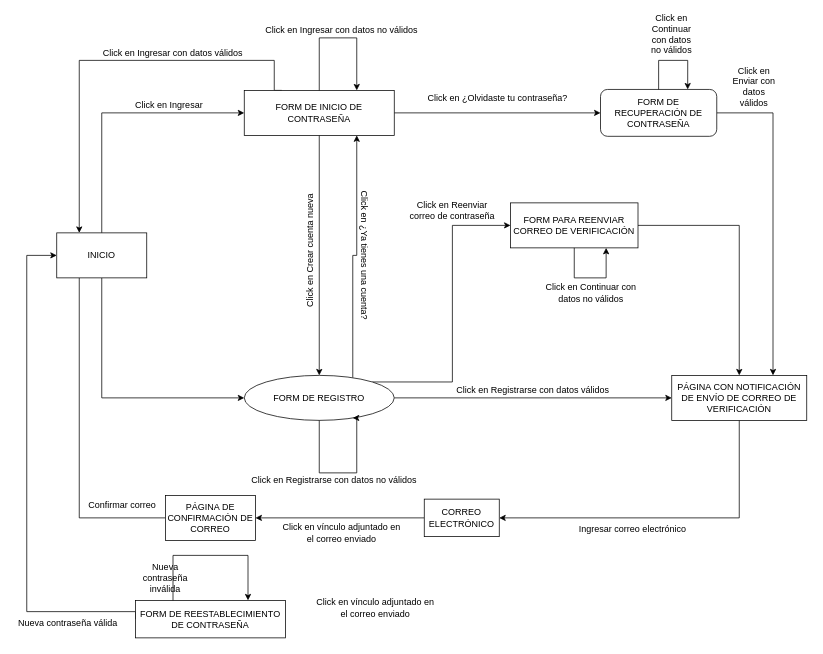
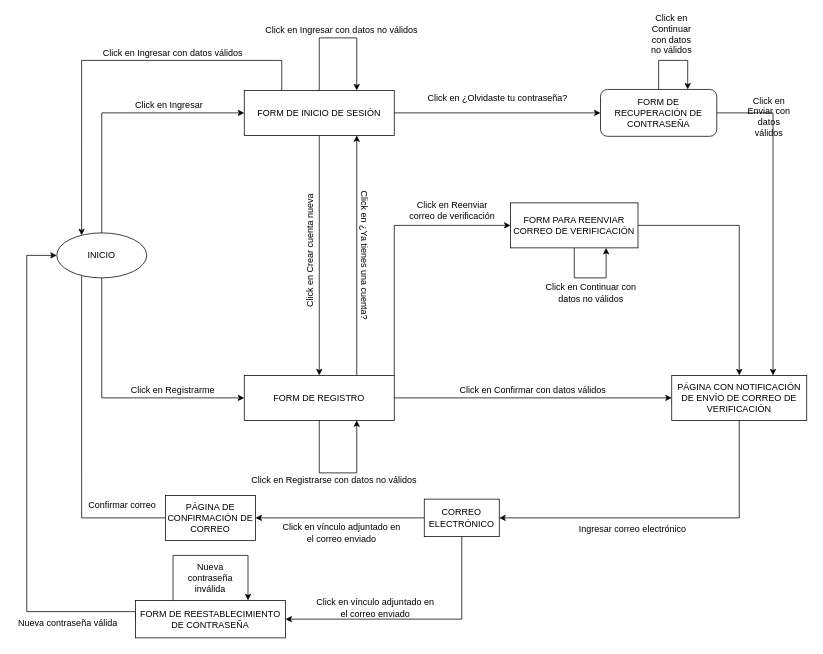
- <mxCell id="36" value="Click en Enviar con datos válidos" style="text;html=1;strokeColor=none;fillColor=none;align=center;verticalAlign=middle;whiteSpace=wrap;rounded=0;" parent="1" vertex="1"><mxGeometry x="970" y="90" width="70" height="50" as="geometry" /></mxCell>
+ <mxCell id="36" value="Click en Enviar con datos válidos" style="text;html=1;strokeColor=none;fillColor=none;align=center;verticalAlign=middle;whiteSpace=wrap;rounded=0;" parent="1" vertex="1"><mxGeometry x="990" y="130" width="70" height="50" as="geometry" /></mxCell>
- <mxCell id="20" value="FORM DE INICIO DE CONTRASEÑA" style="rounded=0;whiteSpace=wrap;html=1;" parent="1" vertex="1"><mxGeometry x="325" y="120" width="200" height="60" as="geometry" /></mxCell>
+ <mxCell id="20" value="FORM DE INICIO DE SESIÓN" style="rounded=0;whiteSpace=wrap;html=1;" parent="1" vertex="1"><mxGeometry x="325" y="120" width="200" height="60" as="geometry" /></mxCell>
- <mxCell id="31" value="Click en Reenviar correo de contraseña" style="text;html=1;strokeColor=none;fillColor=none;align=center;verticalAlign=middle;whiteSpace=wrap;rounded=0;" parent="1" vertex="1"><mxGeometry x="540" y="270" width="125" height="20" as="geometry" /></mxCell>
+ <mxCell id="31" value="Click en Reenviar correo de verificación" style="text;html=1;strokeColor=none;fillColor=none;align=center;verticalAlign=middle;whiteSpace=wrap;rounded=0;" parent="1" vertex="1"><mxGeometry x="540" y="270" width="125" height="20" as="geometry" /></mxCell>
- <mxCell id="23" value="&lt;div&gt;INICIO&lt;/div&gt;" style="rounded=0;whiteSpace=wrap;html=1;" parent="1" vertex="1"><mxGeometry x="75" y="310" width="120" height="60" as="geometry" /></mxCell>
+ <mxCell id="23" value="&lt;div&gt;INICIO&lt;/div&gt;" style="ellipse;whiteSpace=wrap;html=1;" parent="1" vertex="1"><mxGeometry x="75" y="310" width="120" height="60" as="geometry" /></mxCell>
+ <mxCell id="30" value="Click en Registrarme" style="text;html=1;strokeColor=none;fillColor=none;align=center;verticalAlign=middle;whiteSpace=wrap;rounded=0;" parent="1" vertex="1"><mxGeometry x="165" y="510" width="130" height="20" as="geometry" /></mxCell>
- <mxCell id="35" value="Click en Registrarse con datos válidos" style="text;html=1;strokeColor=none;fillColor=none;align=center;verticalAlign=middle;whiteSpace=wrap;rounded=0;" parent="1" vertex="1"><mxGeometry x="600" y="510" width="220" height="20" as="geometry" /></mxCell>
+ <mxCell id="35" value="Click en Confirmar con datos válidos" style="text;html=1;strokeColor=none;fillColor=none;align=center;verticalAlign=middle;whiteSpace=wrap;rounded=0;" parent="1" vertex="1"><mxGeometry x="600" y="510" width="220" height="20" as="geometry" /></mxCell>
- <mxCell id="14" value="FORM DE REGISTRO" style="ellipse;whiteSpace=wrap;html=1;" parent="1" vertex="1"><mxGeometry x="325" y="500" width="200" height="60" as="geometry" /></mxCell>
+ <mxCell id="14" value="FORM DE REGISTRO" style="rounded=0;whiteSpace=wrap;html=1;" parent="1" vertex="1"><mxGeometry x="325" y="500" width="200" height="60" as="geometry" /></mxCell>
- <mxCell id="43" value="Nueva contraseña inválida" style="text;html=1;strokeColor=none;fillColor=none;align=center;verticalAlign=middle;whiteSpace=wrap;rounded=0;" parent="1" vertex="1"><mxGeometry x="180" y="760" width="80" height="20" as="geometry" /></mxCell>
+ <mxCell id="43" value="Nueva contraseña inválida" style="text;html=1;strokeColor=none;fillColor=none;align=center;verticalAlign=middle;whiteSpace=wrap;rounded=0;" parent="1" vertex="1"><mxGeometry x="240" y="760" width="80" height="20" as="geometry" /></mxCell>
+ <mxCell id="4" style="edgeStyle=orthogonalEdgeStyle;rounded=0;orthogonalLoop=1;jettySize=auto;html=1;exitX=0.5;exitY=1;exitDx=0;exitDy=0;entryX=1;entryY=0.5;entryDx=0;entryDy=0;" parent="1" source="6" target="8" edge="1"><mxGeometry relative="1" as="geometry" /></mxCell>
